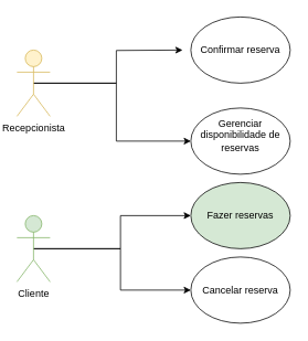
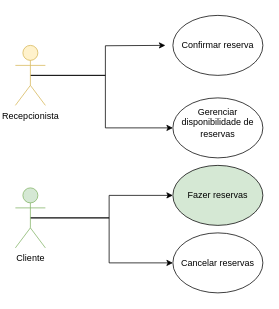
- <mxCell id="9" value="Cliente" style="shape=umlActor;verticalLabelPosition=bottom;verticalAlign=top;html=1;outlineConnect=0;fillColor=#d5e8d4;strokeColor=#82b366;" vertex="1" parent="1"><mxGeometry x="20" y="260" width="40" height="80" as="geometry" /></mxCell>
+ <mxCell id="9" value="Cliente" style="shape=umlActor;verticalLabelPosition=bottom;verticalAlign=top;html=1;outlineConnect=0;fillColor=#d5e8d4;strokeColor=#82b366;" vertex="1" parent="1"><mxGeometry x="20" y="250" width="40" height="80" as="geometry" /></mxCell>
- <mxCell id="11" value="Cancelar reserva" style="ellipse;whiteSpace=wrap;html=1;" vertex="1" parent="1"><mxGeometry x="230" y="310" width="120" height="80" as="geometry" /></mxCell>
+ <mxCell id="11" value="Cancelar reservas" style="ellipse;whiteSpace=wrap;html=1;" vertex="1" parent="1"><mxGeometry x="230" y="310" width="120" height="80" as="geometry" /></mxCell>
